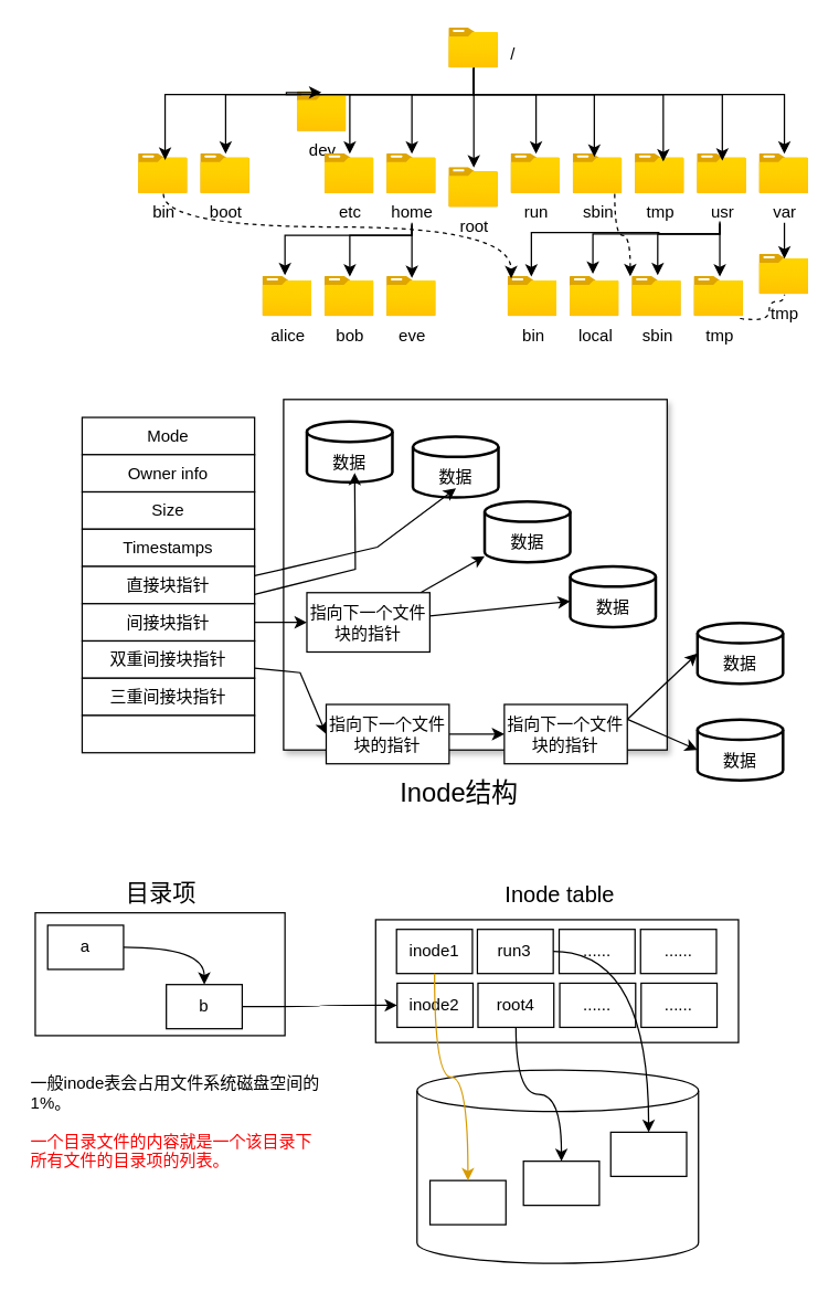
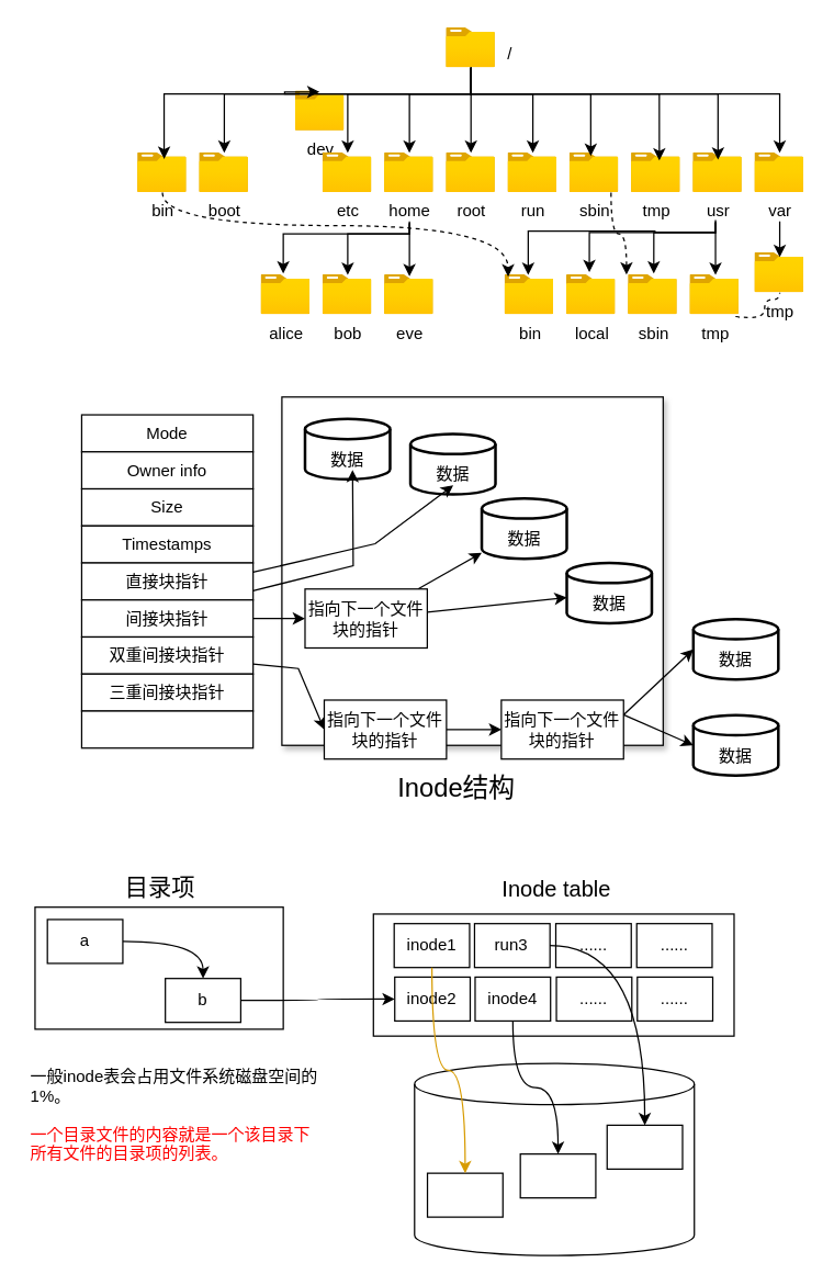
- <mxCell id="21" value="root" style="image;aspect=fixed;html=1;points=[];align=center;fontSize=12;image=img/lib/azure2/general/Folder_Blank.svg;" parent="1" vertex="1"><mxGeometry x="325" y="121" width="35.73" height="29" as="geometry" /></mxCell>
+ <mxCell id="21" value="root" style="image;aspect=fixed;html=1;points=[];align=center;fontSize=12;image=img/lib/azure2/general/Folder_Blank.svg;" parent="1" vertex="1"><mxGeometry x="325" y="111" width="35.73" height="29" as="geometry" /></mxCell>
- <mxCell id="89" value="root4" style="rounded=0;whiteSpace=wrap;html=1;" vertex="1" parent="1"><mxGeometry x="345.89" y="712" width="55" height="32" as="geometry" /></mxCell>
+ <mxCell id="89" value="inode4" style="rounded=0;whiteSpace=wrap;html=1;" vertex="1" parent="1"><mxGeometry x="345.89" y="712" width="55" height="32" as="geometry" /></mxCell>
